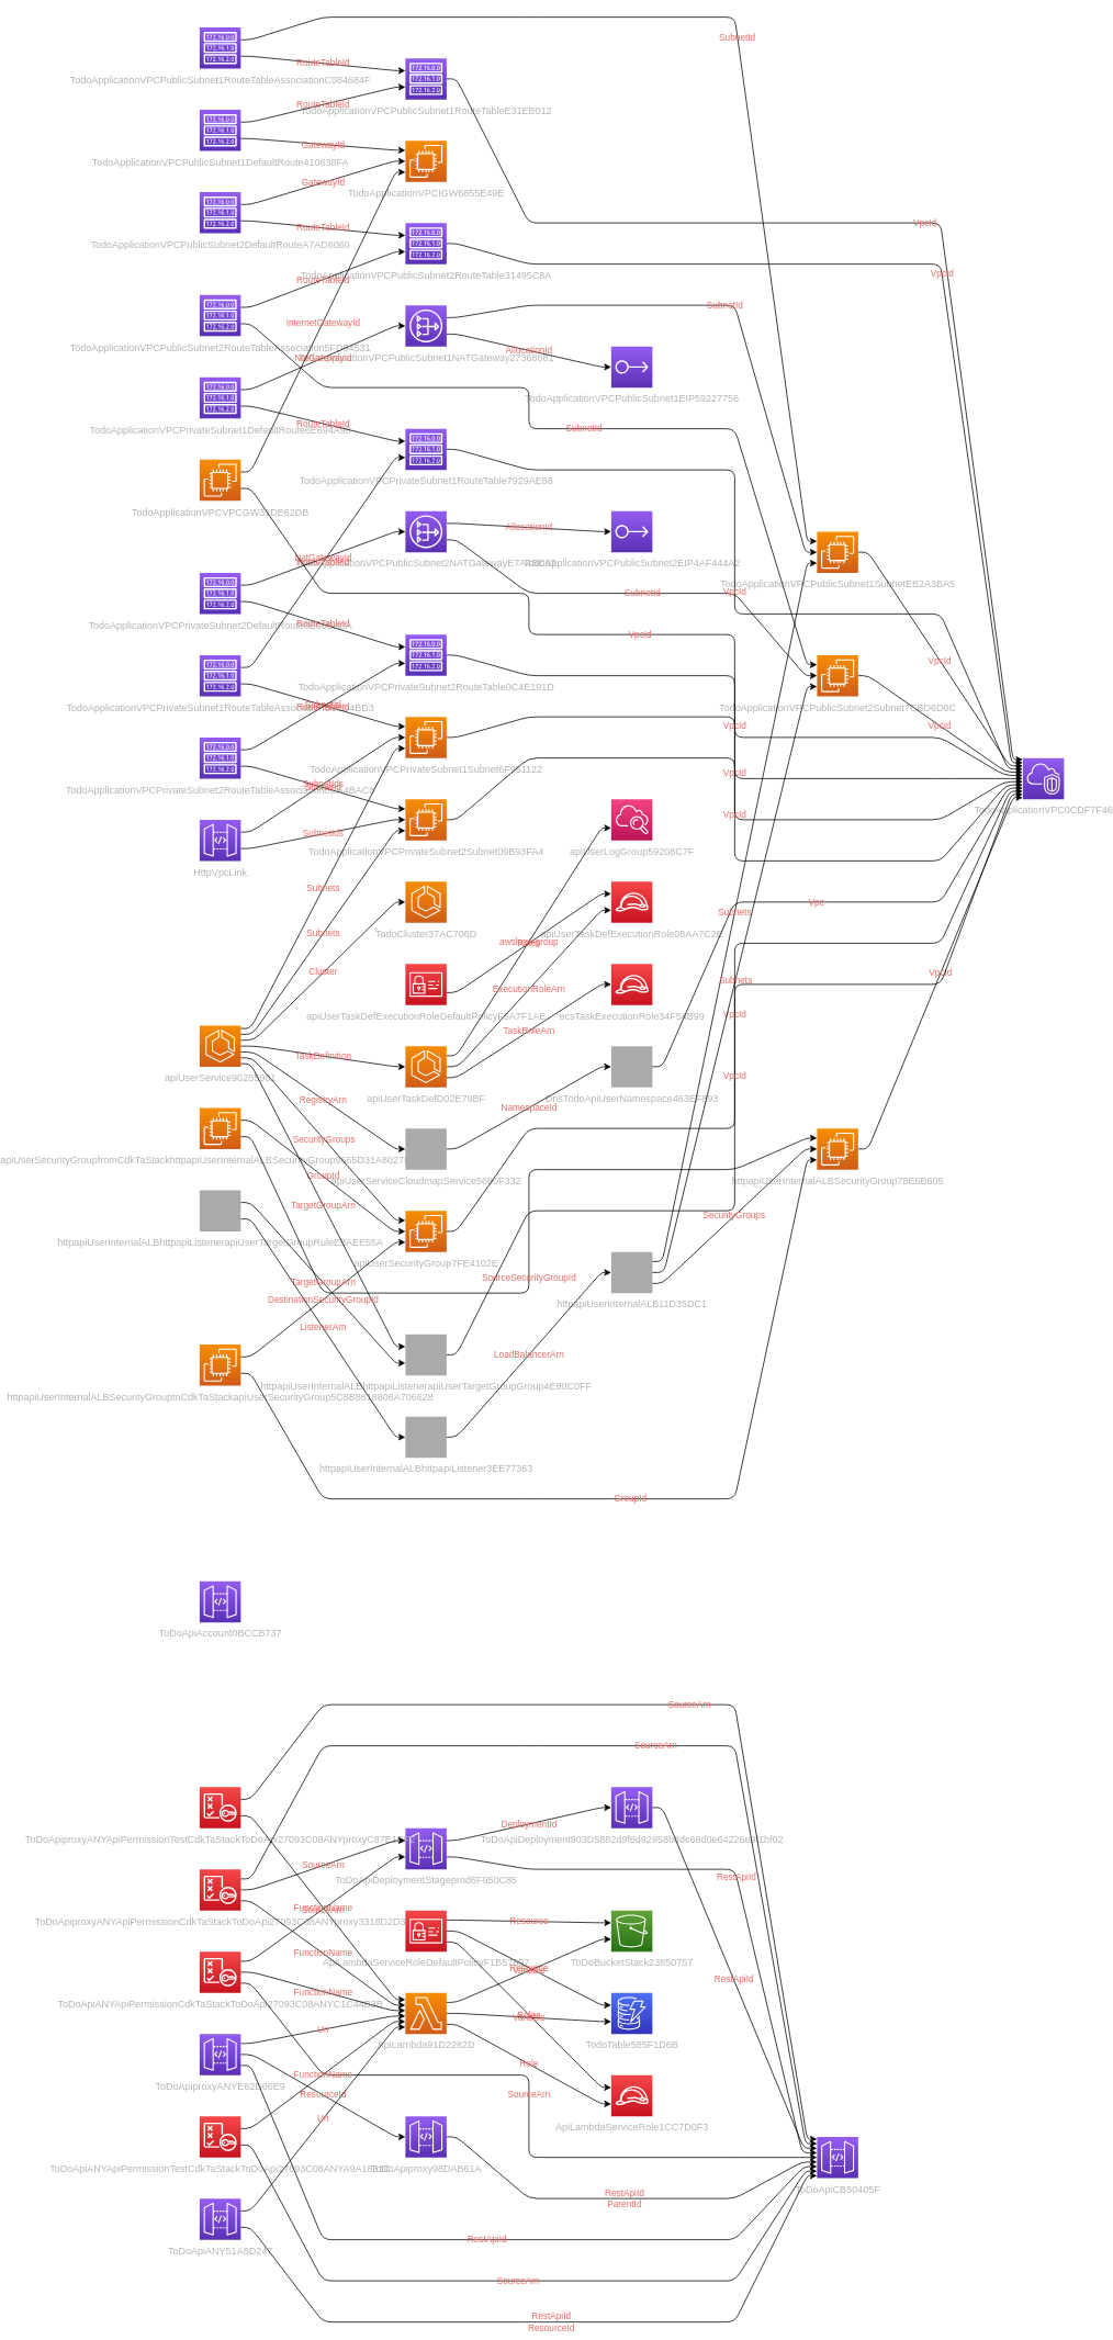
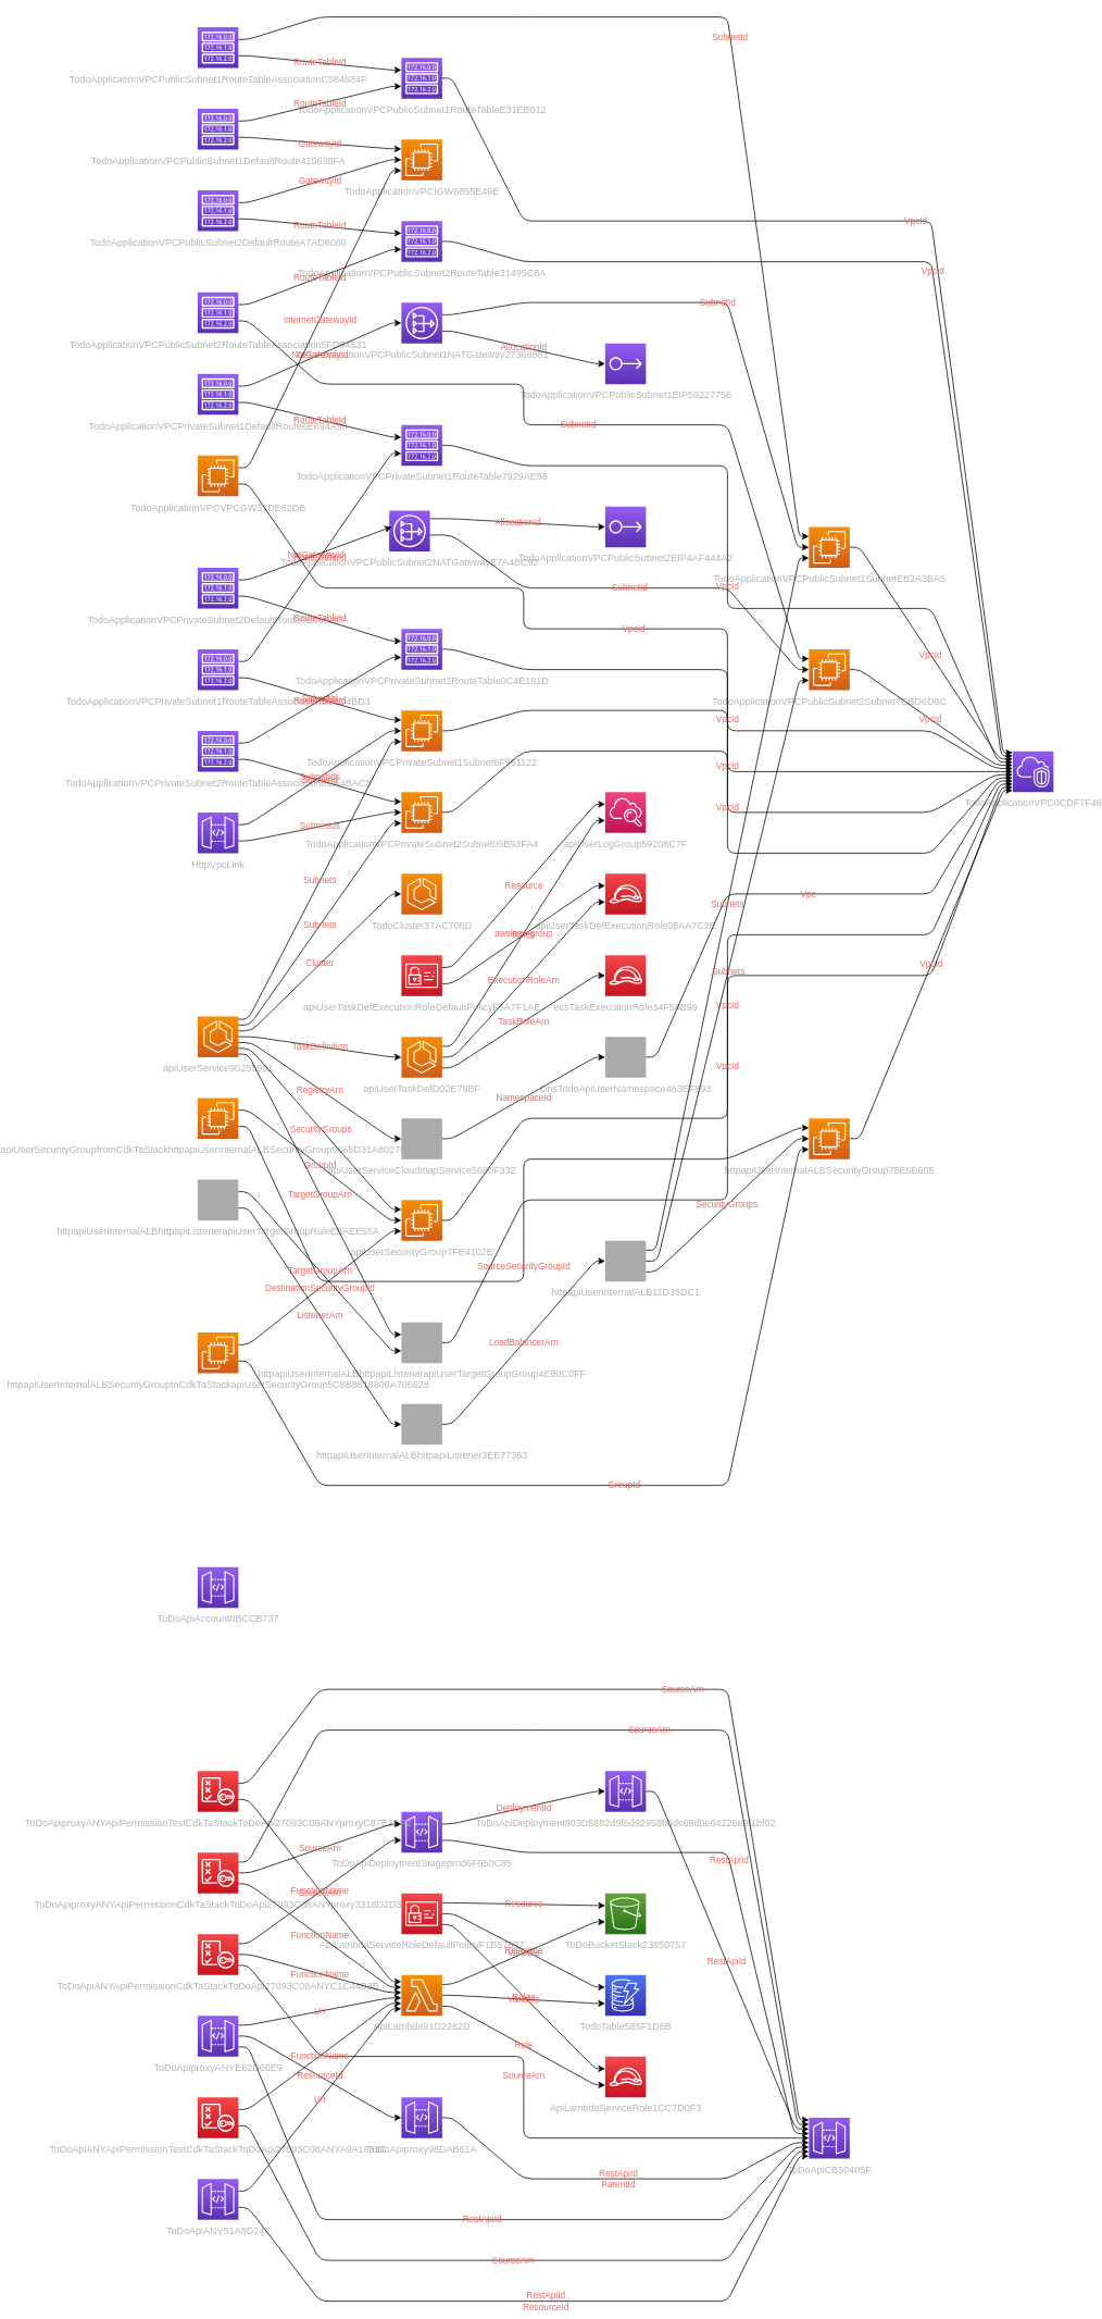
- <mxCell id="14" value="TodoApplicationVPCPublicSubnet2NATGatewayE7A4BC92" style="outlineConnect=0;fontColor=#B3B3B3;gradientColor=#945DF2;gradientDirection=north;fillColor=#5A30B5;strokeColor=#ffffff;dashed=0;verticalLabelPosition=bottom;verticalAlign=top;align=center;html=1;fontSize=12;fontStyle=0;aspect=fixed;shape=mxgraph.aws4.resourceIcon;resIcon=mxgraph.aws4.nat_gateway;" vertex="1" parent="1"><mxGeometry x="270" y="620" width="50" height="50" as="geometry" /></mxCell>
+ <mxCell id="14" value="TodoApplicationVPCPublicSubnet2NATGatewayE7A4BC92" style="outlineConnect=0;fontColor=#B3B3B3;gradientColor=#945DF2;gradientDirection=north;fillColor=#5A30B5;strokeColor=#ffffff;dashed=0;verticalLabelPosition=bottom;verticalAlign=top;align=center;html=1;fontSize=12;fontStyle=0;aspect=fixed;shape=mxgraph.aws4.resourceIcon;resIcon=mxgraph.aws4.nat_gateway;" vertex="1" parent="1"><mxGeometry x="255" y="625" width="50" height="50" as="geometry" /></mxCell>
+ <mxCell id="94" value="Resource" style="edgeStyle=orthogonalEdgeStyle;rounded=1;orthogonalLoop=1;jettySize=auto;html=1;labelBackgroundColor=none;fontColor=#EA6B66;noEdgeStyle=1;orthogonal=1;" edge="1" parent="1" source="31" target="32"><mxGeometry relative="1" as="geometry"><Array as="points"><mxPoint x="332" y="1185" /><mxPoint x="508" y="985" /></Array></mxGeometry></mxCell>
